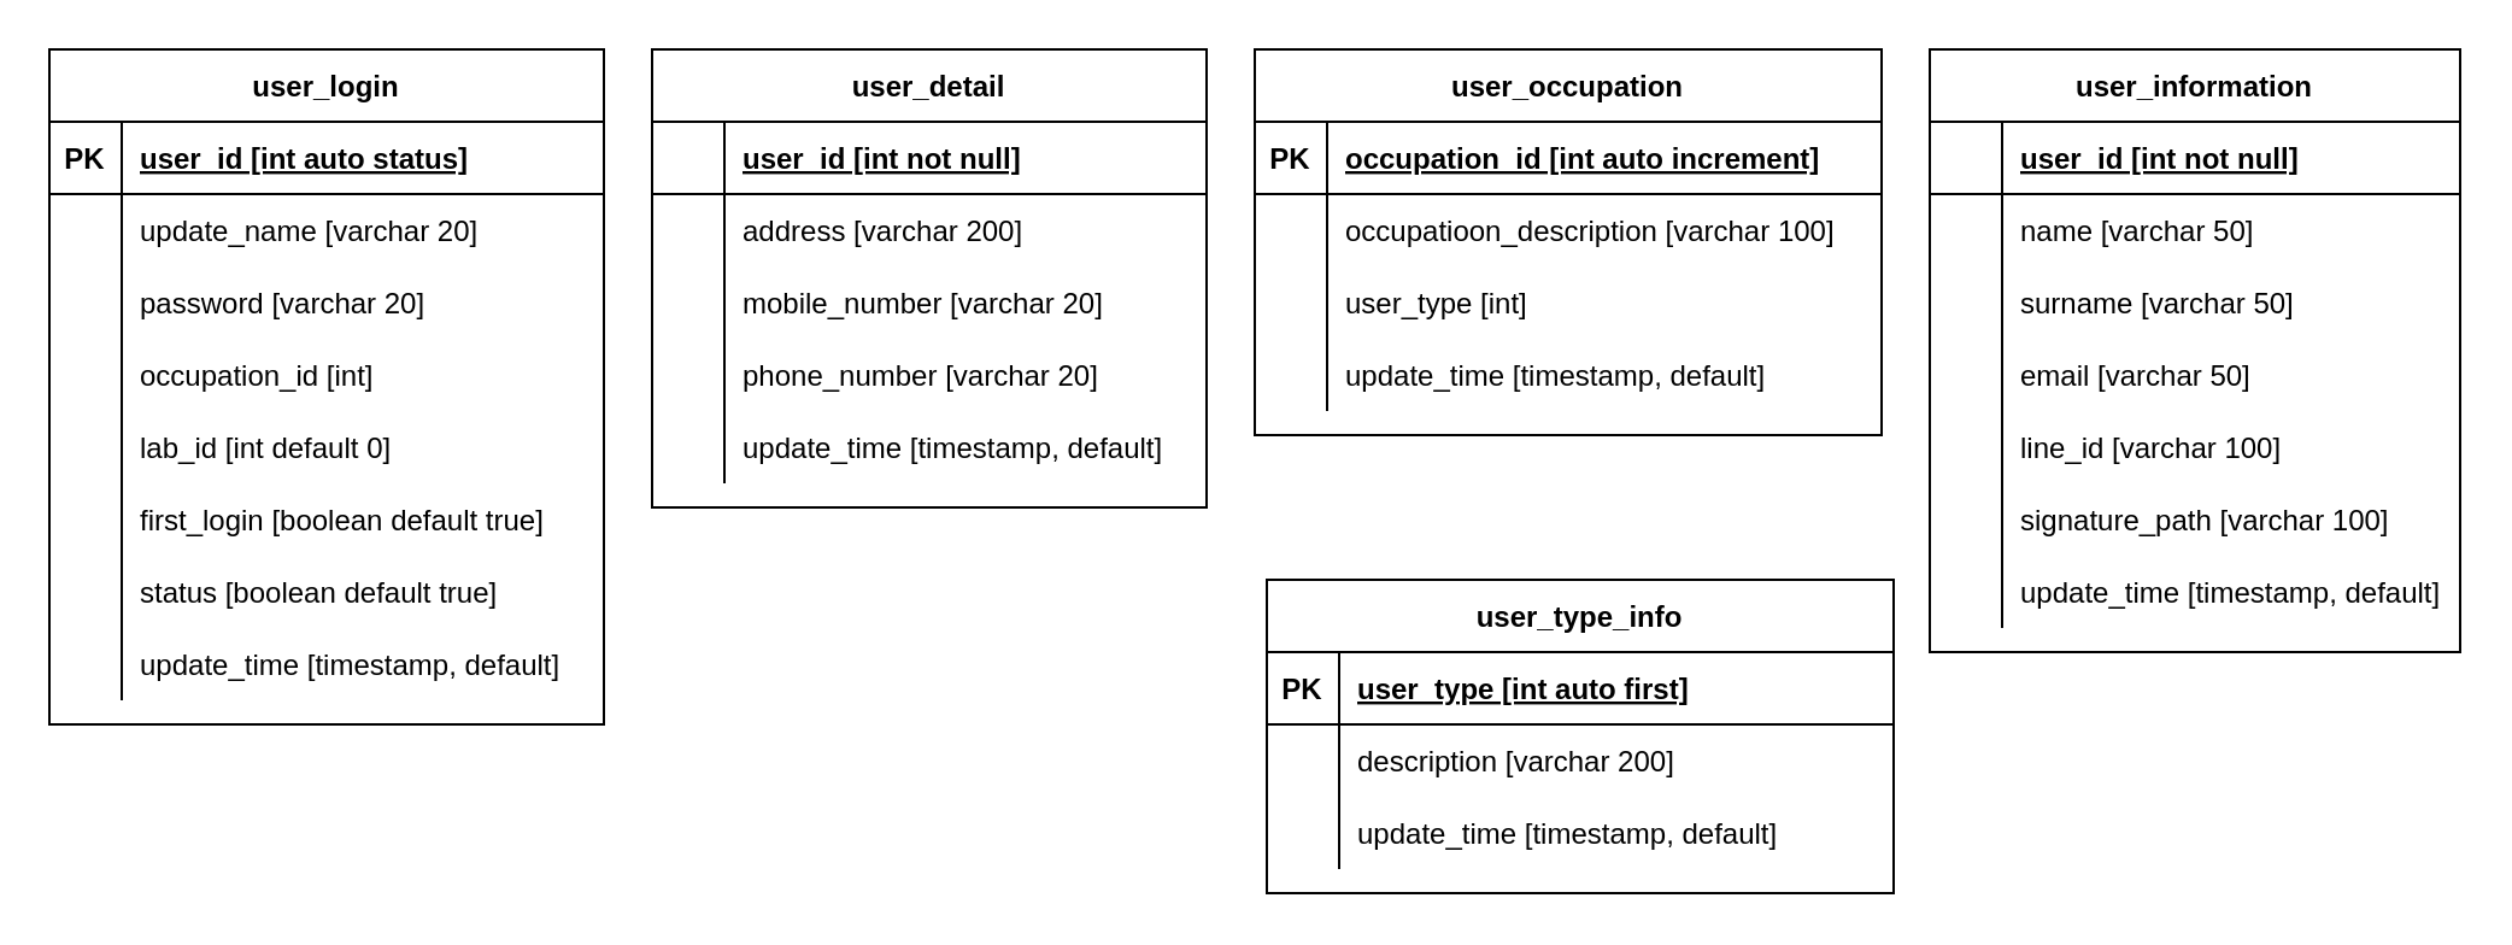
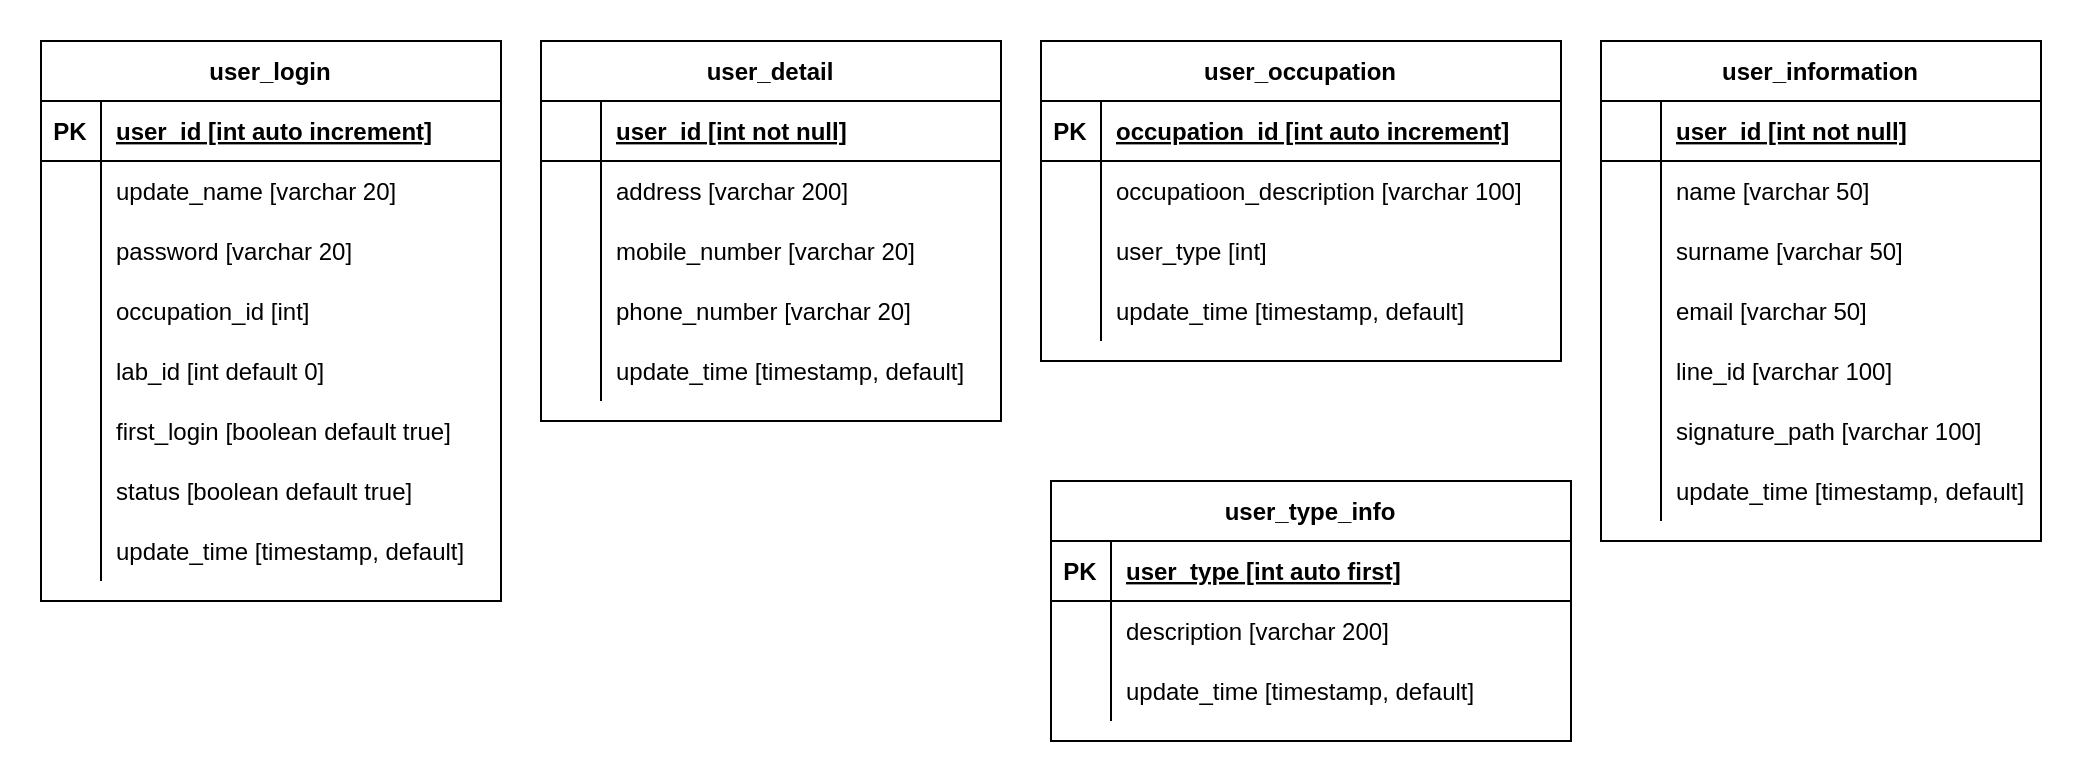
- <mxCell id="5" value="user_id [int auto status]" style="shape=partialRectangle;connectable=0;fillColor=none;top=0;left=0;bottom=0;right=0;align=left;spacingLeft=6;fontStyle=5;overflow=hidden;" parent="3" vertex="1"><mxGeometry x="30" width="200" height="30" as="geometry"><mxRectangle width="200" height="30" as="alternateBounds" /></mxGeometry></mxCell>
+ <mxCell id="5" value="user_id [int auto increment]" style="shape=partialRectangle;connectable=0;fillColor=none;top=0;left=0;bottom=0;right=0;align=left;spacingLeft=6;fontStyle=5;overflow=hidden;" parent="3" vertex="1"><mxGeometry x="30" width="200" height="30" as="geometry"><mxRectangle width="200" height="30" as="alternateBounds" /></mxGeometry></mxCell>
